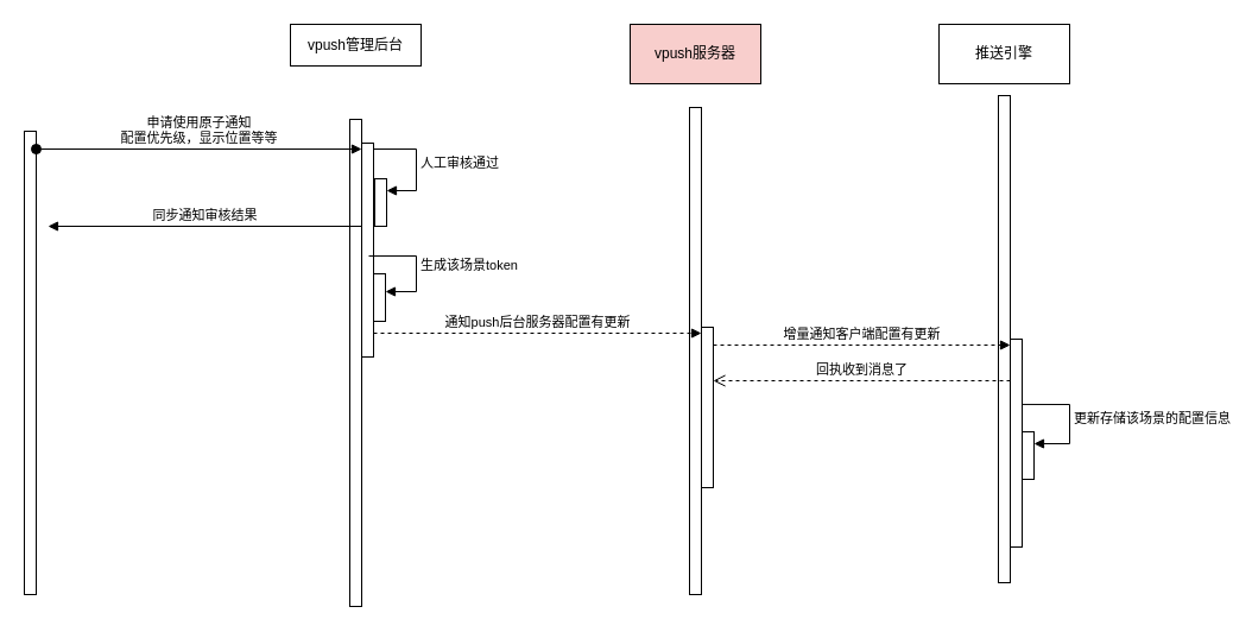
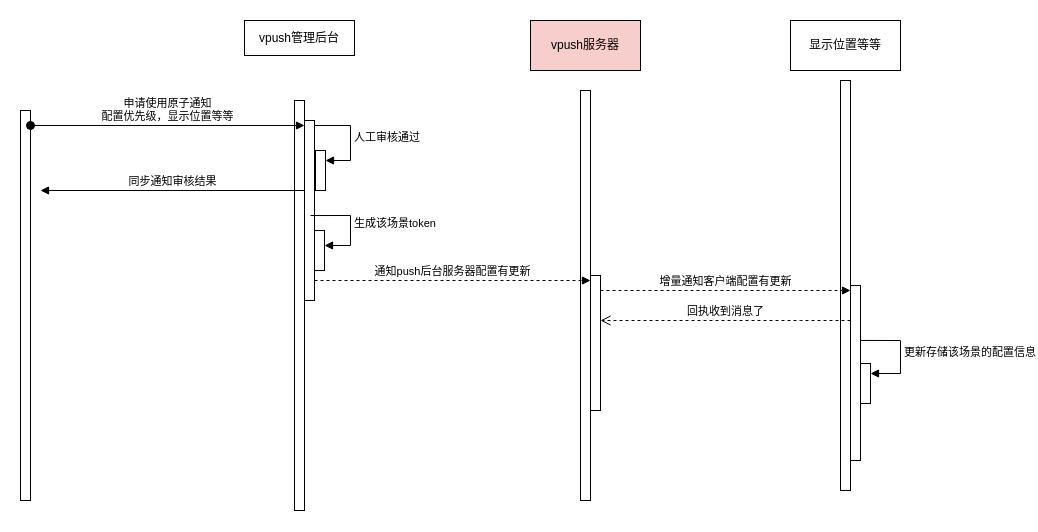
- <mxCell id="5" value="推送引擎" style="html=1;whiteSpace=wrap;" vertex="1" parent="1"><mxGeometry x="790" y="20" width="110" height="50" as="geometry" /></mxCell>
+ <mxCell id="5" value="显示位置等等" style="html=1;whiteSpace=wrap;" vertex="1" parent="1"><mxGeometry x="790" y="20" width="110" height="50" as="geometry" /></mxCell>
